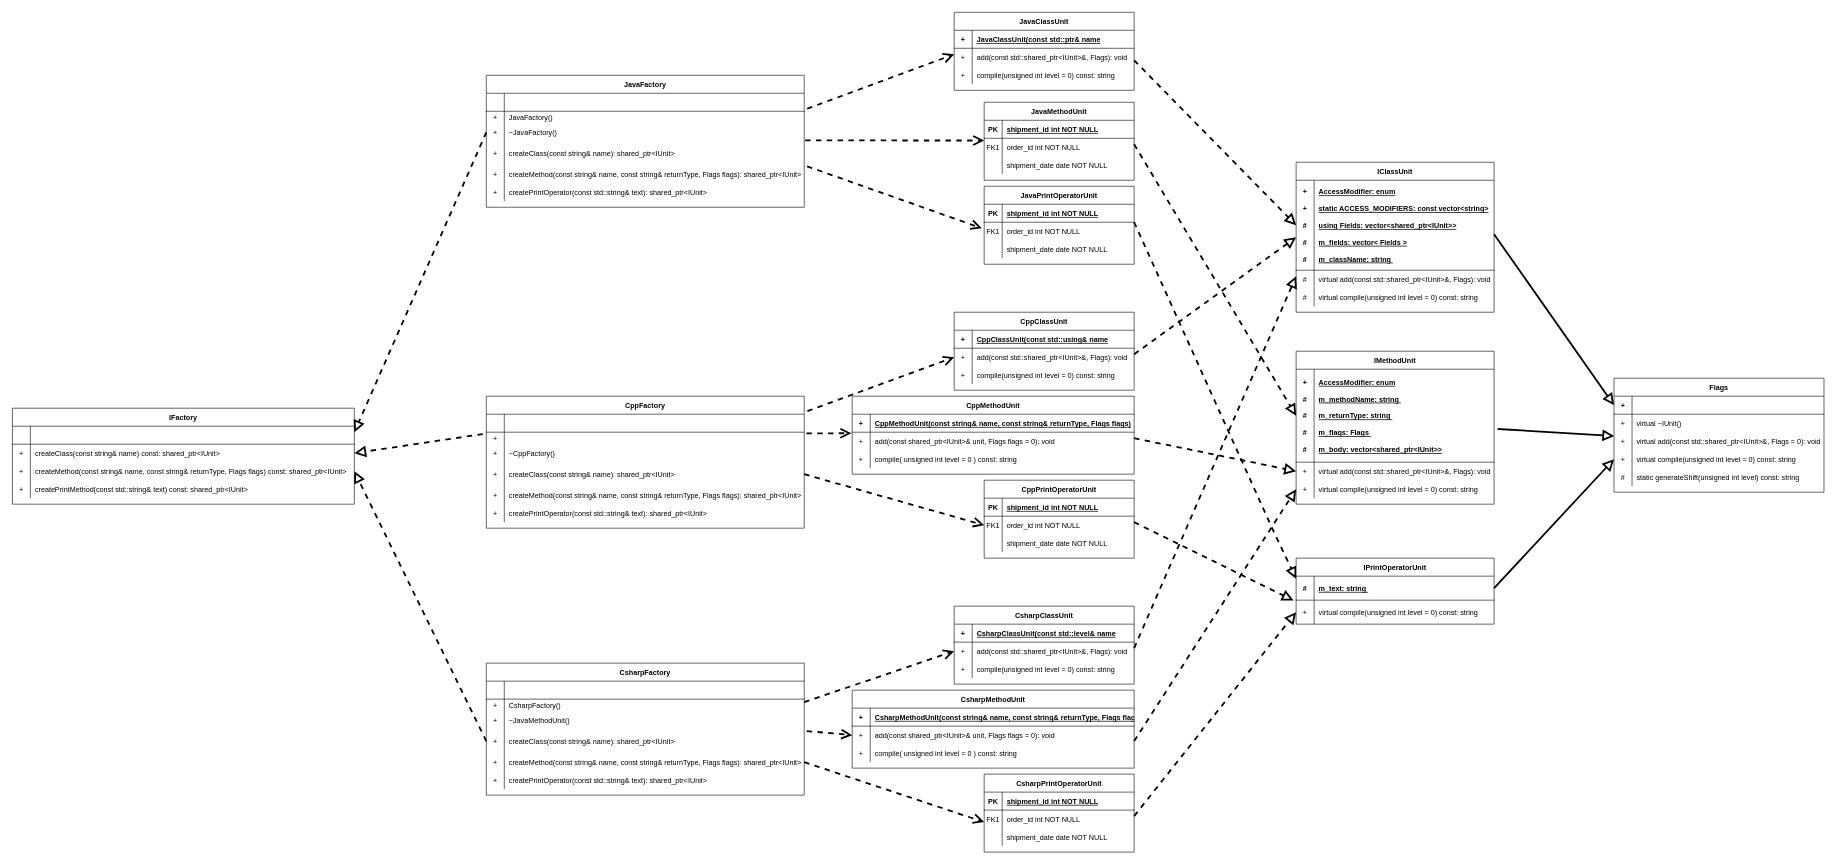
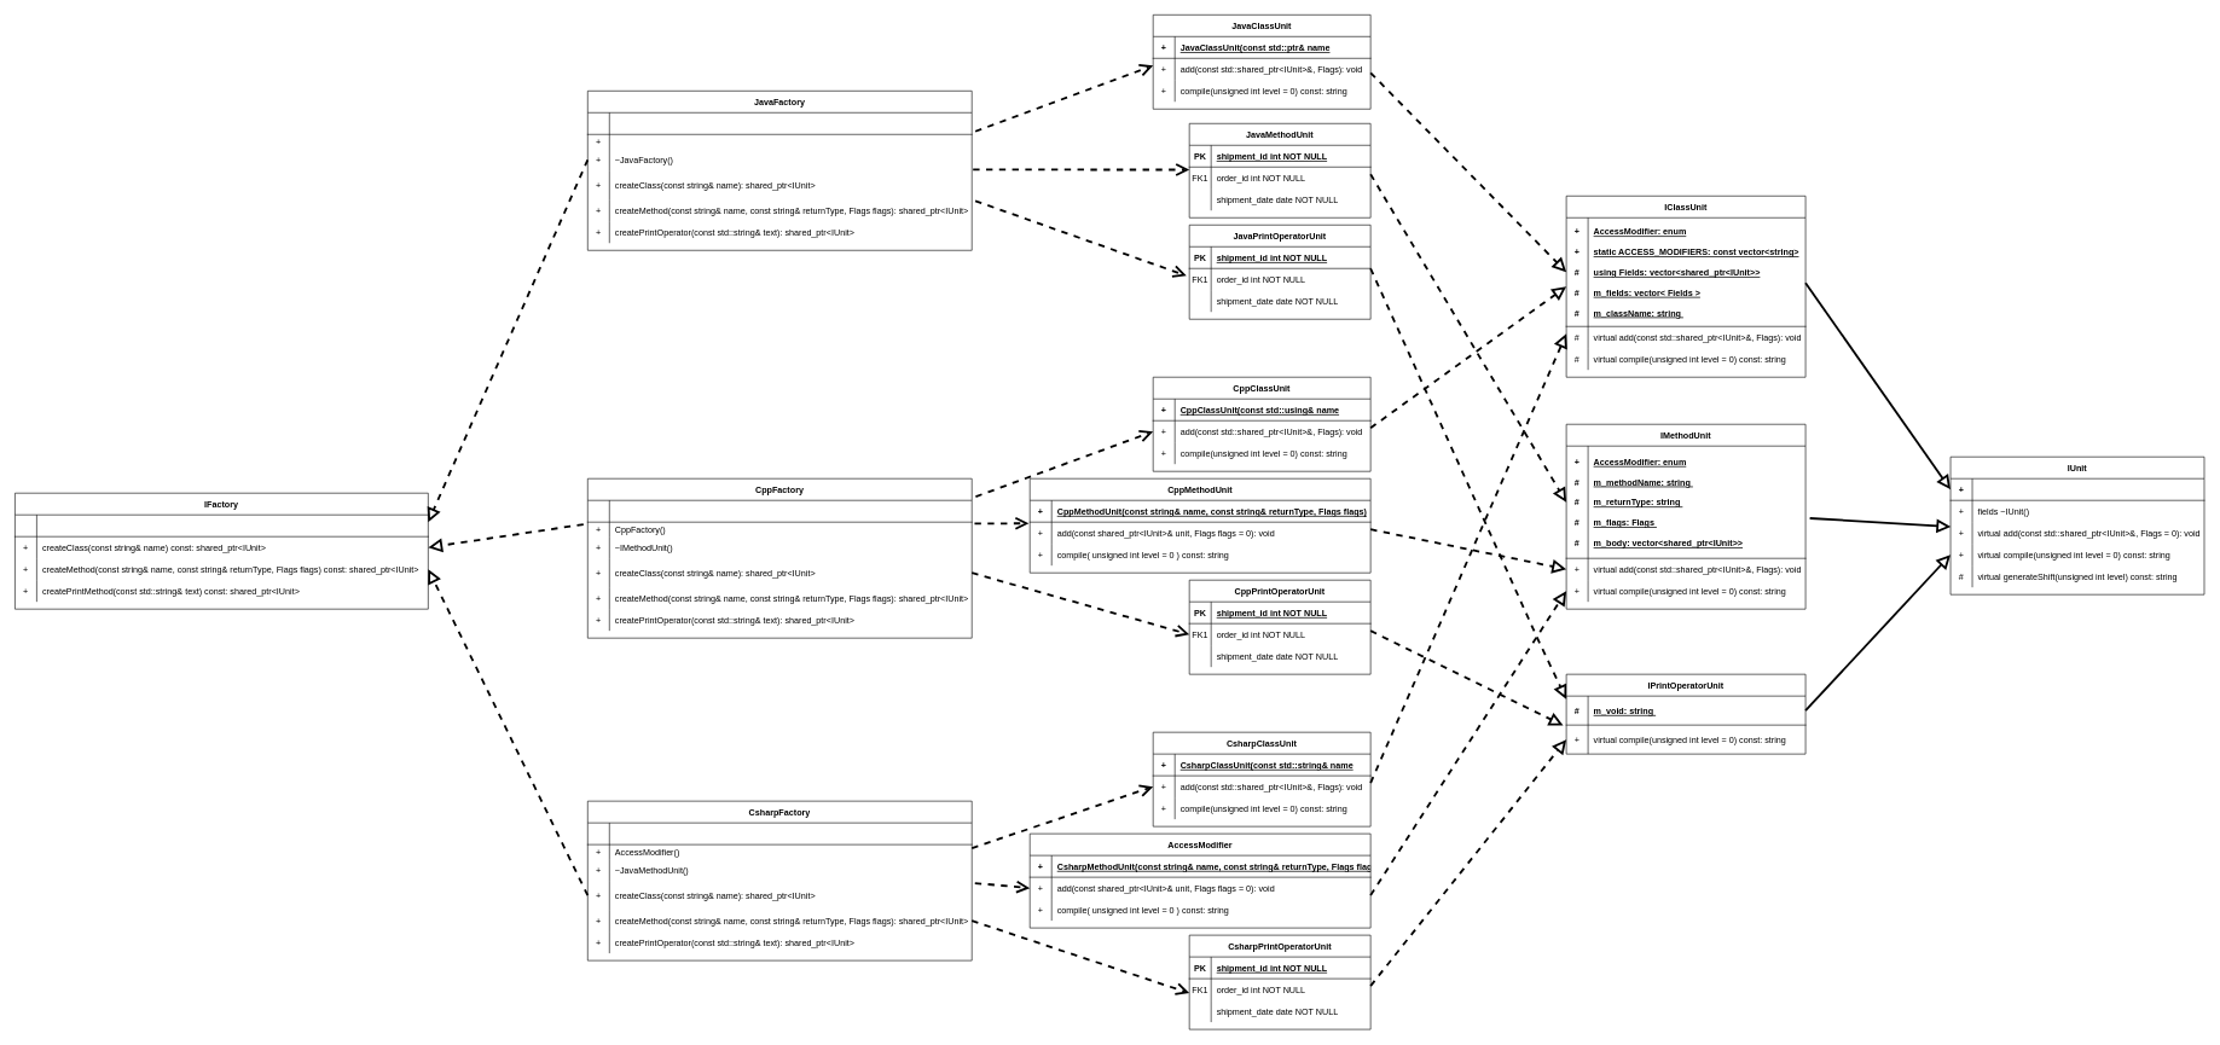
- <mxCell id="147" value="JavaFactory()" style="shape=partialRectangle;overflow=hidden;connectable=0;fillColor=none;top=0;left=0;bottom=0;right=0;align=left;spacingLeft=6;" parent="145" vertex="1"><mxGeometry x="30" width="500" height="20" as="geometry"><mxRectangle width="500" height="20" as="alternateBounds" /></mxGeometry></mxCell>
- <mxCell id="104" value="Flags" style="shape=table;startSize=30;container=1;collapsible=1;childLayout=tableLayout;fixedRows=1;rowLines=0;fontStyle=1;align=center;resizeLast=1;" parent="1" vertex="1"><mxGeometry x="2690" y="630" width="350" height="190" as="geometry" /></mxCell>
+ <mxCell id="104" value="IUnit" style="shape=table;startSize=30;container=1;collapsible=1;childLayout=tableLayout;fixedRows=1;rowLines=0;fontStyle=1;align=center;resizeLast=1;" parent="1" vertex="1"><mxGeometry x="2690" y="630" width="350" height="190" as="geometry" /></mxCell>
- <mxCell id="109" value="virtual ~IUnit() " style="shape=partialRectangle;overflow=hidden;connectable=0;fillColor=none;top=0;left=0;bottom=0;right=0;align=left;spacingLeft=6;" parent="107" vertex="1"><mxGeometry x="30" width="320" height="30" as="geometry"><mxRectangle width="320" height="30" as="alternateBounds" /></mxGeometry></mxCell>
+ <mxCell id="109" value="fields ~IUnit() " style="shape=partialRectangle;overflow=hidden;connectable=0;fillColor=none;top=0;left=0;bottom=0;right=0;align=left;spacingLeft=6;" parent="107" vertex="1"><mxGeometry x="30" width="320" height="30" as="geometry"><mxRectangle width="320" height="30" as="alternateBounds" /></mxGeometry></mxCell>
+ <mxCell id="8" value="CppFactory()" style="shape=partialRectangle;overflow=hidden;connectable=0;fillColor=none;top=0;left=0;bottom=0;right=0;align=left;spacingLeft=6;" parent="6" vertex="1"><mxGeometry x="30" width="500" height="20" as="geometry"><mxRectangle width="500" height="20" as="alternateBounds" /></mxGeometry></mxCell>
- <mxCell id="11" value="~CppFactory()" style="shape=partialRectangle;overflow=hidden;connectable=0;fillColor=none;top=0;left=0;bottom=0;right=0;align=left;spacingLeft=6;" parent="9" vertex="1"><mxGeometry x="30" width="500" height="30" as="geometry"><mxRectangle width="500" height="30" as="alternateBounds" /></mxGeometry></mxCell>
+ <mxCell id="11" value="~IMethodUnit()" style="shape=partialRectangle;overflow=hidden;connectable=0;fillColor=none;top=0;left=0;bottom=0;right=0;align=left;spacingLeft=6;" parent="9" vertex="1"><mxGeometry x="30" width="500" height="30" as="geometry"><mxRectangle width="500" height="30" as="alternateBounds" /></mxGeometry></mxCell>
- <mxCell id="118" value="static generateShift(unsigned int level) const: string" style="shape=partialRectangle;overflow=hidden;connectable=0;fillColor=none;top=0;left=0;bottom=0;right=0;align=left;spacingLeft=6;" vertex="1" parent="116"><mxGeometry x="30" width="320" height="30" as="geometry"><mxRectangle width="320" height="30" as="alternateBounds" /></mxGeometry></mxCell>
+ <mxCell id="118" value="virtual generateShift(unsigned int level) const: string" style="shape=partialRectangle;overflow=hidden;connectable=0;fillColor=none;top=0;left=0;bottom=0;right=0;align=left;spacingLeft=6;" vertex="1" parent="116"><mxGeometry x="30" width="320" height="30" as="geometry"><mxRectangle width="320" height="30" as="alternateBounds" /></mxGeometry></mxCell>
- <mxCell id="192" value="m_text: string " style="shape=partialRectangle;overflow=hidden;connectable=0;fillColor=none;top=0;left=0;bottom=0;right=0;align=left;spacingLeft=6;fontStyle=5;" vertex="1" parent="190"><mxGeometry x="30" width="300" height="40" as="geometry"><mxRectangle width="300" height="40" as="alternateBounds" /></mxGeometry></mxCell>
+ <mxCell id="192" value="m_void: string " style="shape=partialRectangle;overflow=hidden;connectable=0;fillColor=none;top=0;left=0;bottom=0;right=0;align=left;spacingLeft=6;fontStyle=5;" vertex="1" parent="190"><mxGeometry x="30" width="300" height="40" as="geometry"><mxRectangle width="300" height="40" as="alternateBounds" /></mxGeometry></mxCell>
- <mxCell id="211" value="CsharpClassUnit(const std::level&amp; name " style="shape=partialRectangle;overflow=hidden;connectable=0;fillColor=none;top=0;left=0;bottom=0;right=0;align=left;spacingLeft=6;fontStyle=5;" vertex="1" parent="209"><mxGeometry x="30" width="270" height="30" as="geometry"><mxRectangle width="270" height="30" as="alternateBounds" /></mxGeometry></mxCell>
+ <mxCell id="211" value="CsharpClassUnit(const std::string&amp; name " style="shape=partialRectangle;overflow=hidden;connectable=0;fillColor=none;top=0;left=0;bottom=0;right=0;align=left;spacingLeft=6;fontStyle=5;" vertex="1" parent="209"><mxGeometry x="30" width="270" height="30" as="geometry"><mxRectangle width="270" height="30" as="alternateBounds" /></mxGeometry></mxCell>
- <mxCell id="218" value="CsharpMethodUnit" style="shape=table;startSize=30;container=1;collapsible=1;childLayout=tableLayout;fixedRows=1;rowLines=0;fontStyle=1;align=center;resizeLast=1;" vertex="1" parent="1"><mxGeometry x="1420" y="1150" width="470" height="130" as="geometry" /></mxCell>
+ <mxCell id="218" value="AccessModifier" style="shape=table;startSize=30;container=1;collapsible=1;childLayout=tableLayout;fixedRows=1;rowLines=0;fontStyle=1;align=center;resizeLast=1;" vertex="1" parent="1"><mxGeometry x="1420" y="1150" width="470" height="130" as="geometry" /></mxCell>
- <mxCell id="166" value="CsharpFactory()" style="shape=partialRectangle;overflow=hidden;connectable=0;fillColor=none;top=0;left=0;bottom=0;right=0;align=left;spacingLeft=6;" vertex="1" parent="164"><mxGeometry x="30" width="500" height="20" as="geometry"><mxRectangle width="500" height="20" as="alternateBounds" /></mxGeometry></mxCell>
+ <mxCell id="166" value="AccessModifier()" style="shape=partialRectangle;overflow=hidden;connectable=0;fillColor=none;top=0;left=0;bottom=0;right=0;align=left;spacingLeft=6;" vertex="1" parent="164"><mxGeometry x="30" width="500" height="20" as="geometry"><mxRectangle width="500" height="20" as="alternateBounds" /></mxGeometry></mxCell>
